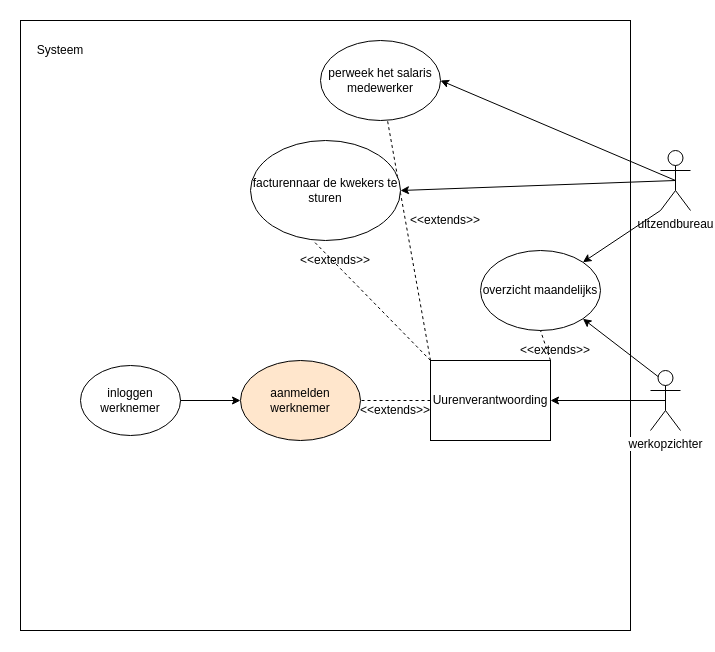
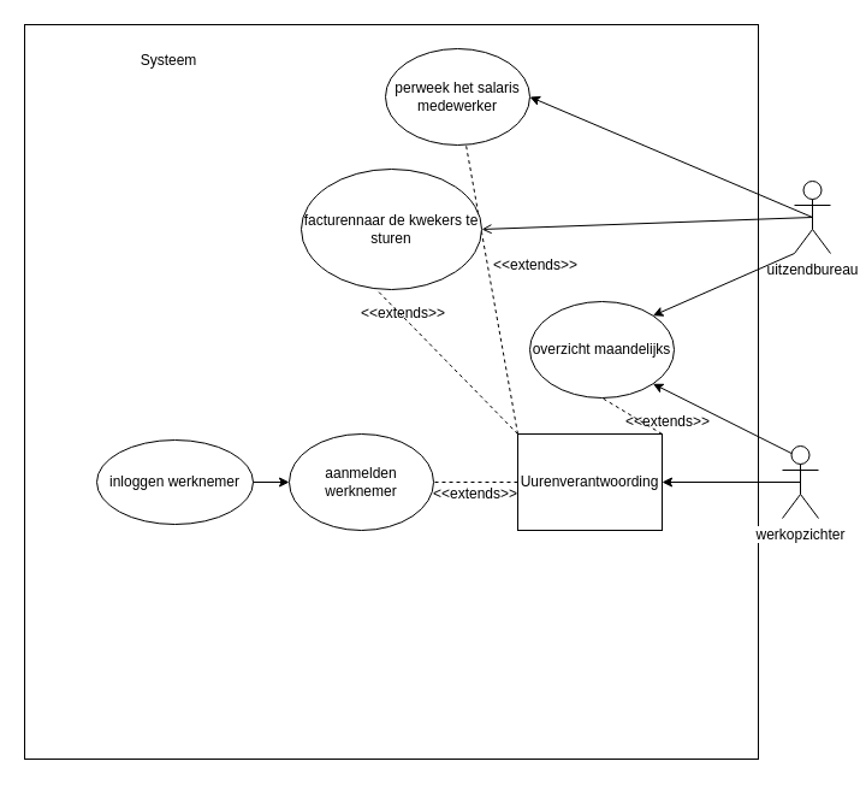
- <mxCell id="3" value="&lt;div&gt;Systeem&lt;/div&gt;" style="text;html=1;strokeColor=none;fillColor=none;align=center;verticalAlign=middle;whiteSpace=wrap;rounded=0;" vertex="1" parent="1"><mxGeometry x="40" y="40" width="40" height="20" as="geometry" /></mxCell>
+ <mxCell id="3" value="&lt;div&gt;Systeem&lt;/div&gt;" style="text;html=1;strokeColor=none;fillColor=none;align=center;verticalAlign=middle;whiteSpace=wrap;rounded=0;" vertex="1" parent="1"><mxGeometry x="120" y="40" width="40" height="20" as="geometry" /></mxCell>
- <mxCell id="18" value="" style="endArrow=classic;html=1;exitX=0.5;exitY=0.5;exitDx=0;exitDy=0;exitPerimeter=0;entryX=1;entryY=0.5;entryDx=0;entryDy=0;" edge="1" parent="1" source="14" target="16"><mxGeometry width="50" height="50" relative="1" as="geometry"><mxPoint x="160" y="410" as="sourcePoint" /><mxPoint x="210" y="360" as="targetPoint" /></mxGeometry></mxCell>
+ <mxCell id="18" value="" style="endArrow=open;html=1;exitX=0.5;exitY=0.5;exitDx=0;exitDy=0;exitPerimeter=0;entryX=1;entryY=0.5;entryDx=0;entryDy=0;" edge="1" parent="1" source="14" target="16"><mxGeometry width="50" height="50" relative="1" as="geometry"><mxPoint x="160" y="410" as="sourcePoint" /><mxPoint x="210" y="360" as="targetPoint" /></mxGeometry></mxCell>
- <mxCell id="21" value="overzicht maandelijks" style="ellipse;whiteSpace=wrap;html=1;" vertex="1" parent="1"><mxGeometry x="480" y="250" width="120" height="80" as="geometry" /></mxCell>
+ <mxCell id="21" value="overzicht maandelijks" style="ellipse;whiteSpace=wrap;html=1;" vertex="1" parent="1"><mxGeometry x="440" y="250" width="120" height="80" as="geometry" /></mxCell>
- <mxCell id="4" value="&lt;div&gt;inloggen werknemer&lt;/div&gt;" style="ellipse;whiteSpace=wrap;html=1;" vertex="1" parent="1"><mxGeometry x="80" y="365" width="100" height="70" as="geometry" /></mxCell>
+ <mxCell id="4" value="&lt;div&gt;inloggen werknemer&lt;/div&gt;" style="ellipse;whiteSpace=wrap;html=1;" vertex="1" parent="1"><mxGeometry x="80" y="365" width="130" height="70" as="geometry" /></mxCell>
- <mxCell id="5" value="&lt;div&gt;aanmelden werknemer&lt;/div&gt;" style="ellipse;whiteSpace=wrap;html=1;fillColor=#ffe6cc;" vertex="1" parent="1"><mxGeometry x="240" y="360" width="120" height="80" as="geometry" /></mxCell>
+ <mxCell id="5" value="&lt;div&gt;aanmelden werknemer&lt;/div&gt;" style="ellipse;whiteSpace=wrap;html=1;" vertex="1" parent="1"><mxGeometry x="240" y="360" width="120" height="80" as="geometry" /></mxCell>
